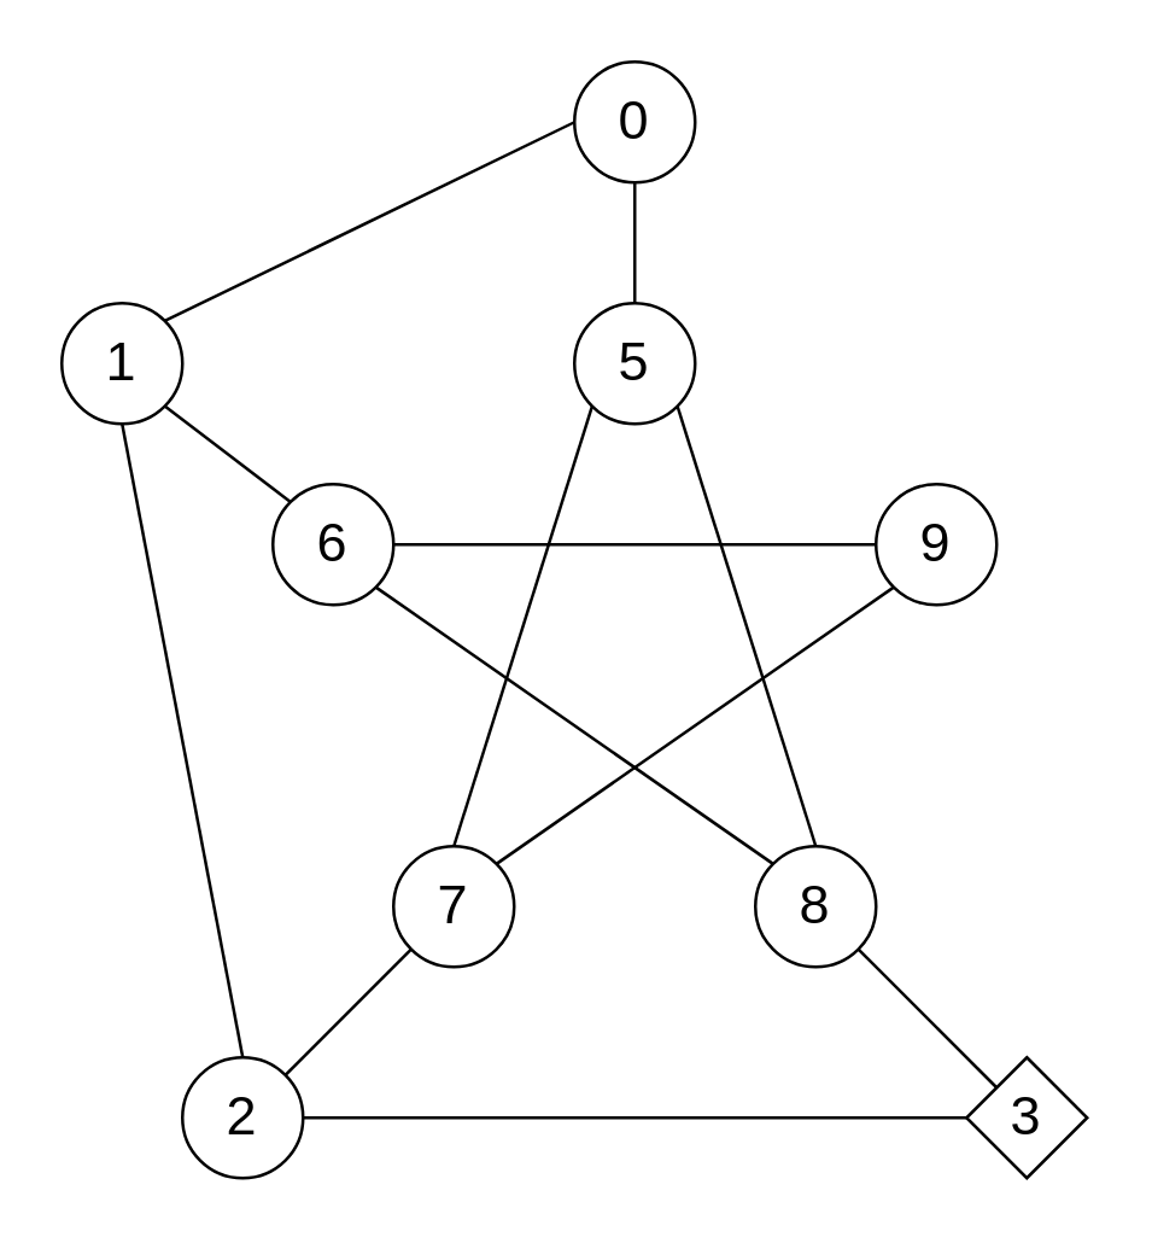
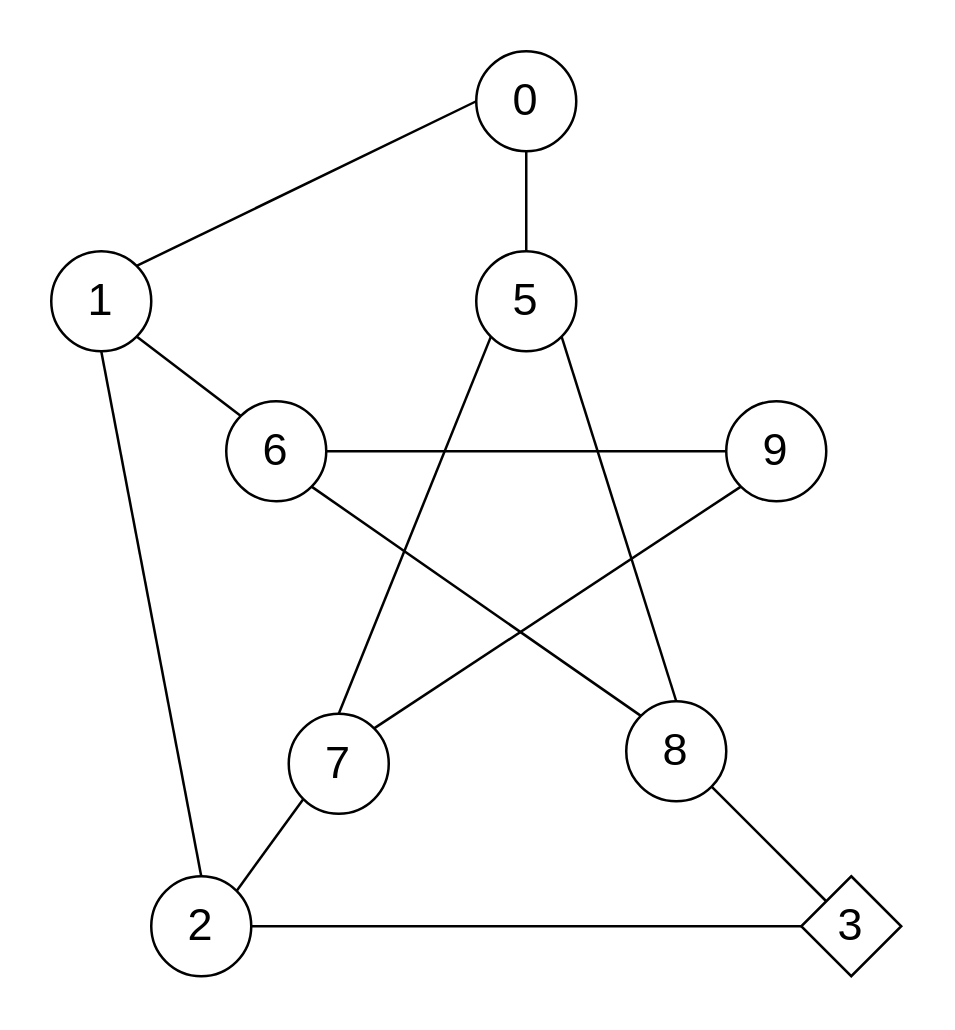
- <mxCell id="7" value="&lt;font style=&quot;font-size: 18px&quot;&gt;7&lt;/font&gt;" style="ellipse;whiteSpace=wrap;html=1;aspect=fixed;" vertex="1" parent="1"><mxGeometry x="130" y="280" width="40" height="40" as="geometry" /></mxCell>
+ <mxCell id="7" value="&lt;font style=&quot;font-size: 18px&quot;&gt;7&lt;/font&gt;" style="ellipse;whiteSpace=wrap;html=1;aspect=fixed;" vertex="1" parent="1"><mxGeometry x="115" y="285" width="40" height="40" as="geometry" /></mxCell>
